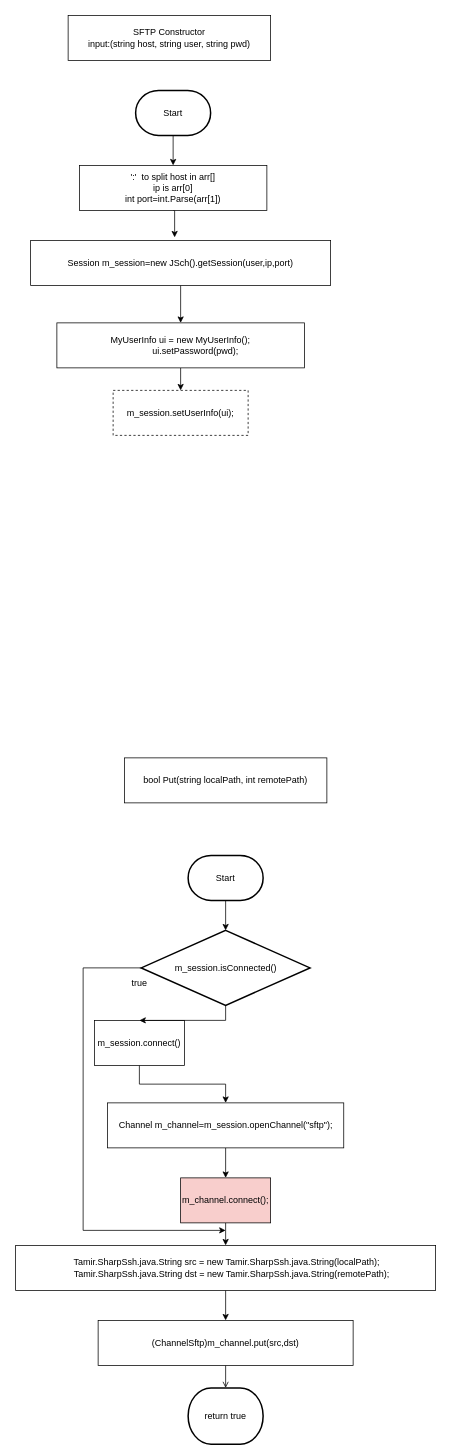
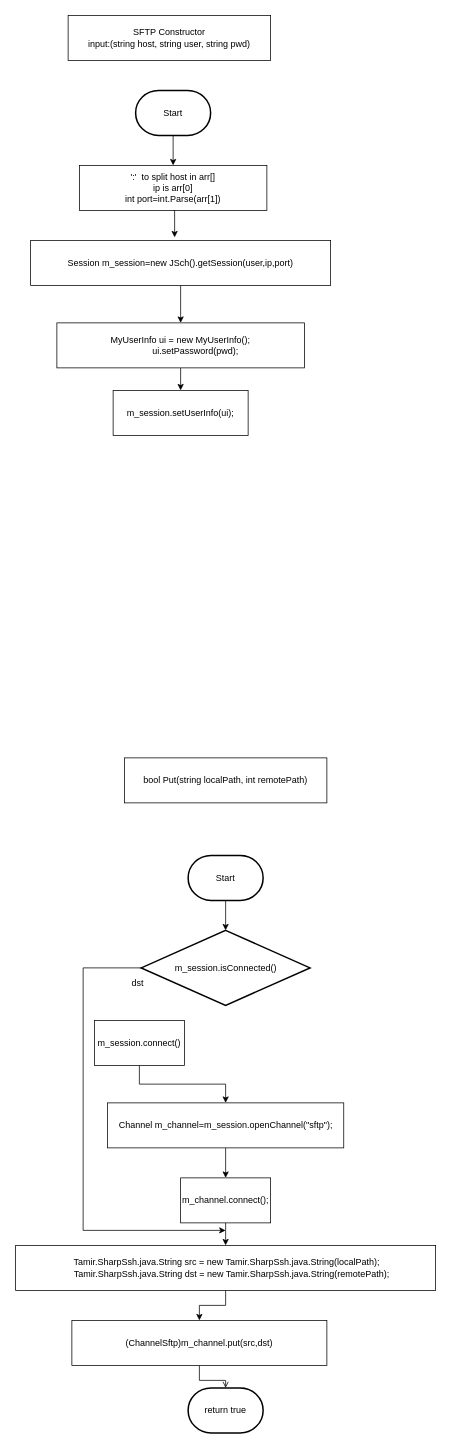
- <mxCell id="16" value="m_session.setUserInfo(ui);" style="rounded=0;whiteSpace=wrap;html=1;dashed=1;" vertex="1" parent="1"><mxGeometry x="150" y="520" width="180" height="60" as="geometry" /></mxCell>
+ <mxCell id="16" value="m_session.setUserInfo(ui);" style="rounded=0;whiteSpace=wrap;html=1;" vertex="1" parent="1"><mxGeometry x="150" y="520" width="180" height="60" as="geometry" /></mxCell>
- <mxCell id="28" value="true" style="text;html=1;resizable=0;points=[];autosize=1;align=left;verticalAlign=top;spacingTop=-4;" vertex="1" parent="1"><mxGeometry x="173" y="1301" width="40" height="20" as="geometry" /></mxCell>
+ <mxCell id="28" value="dst" style="text;html=1;resizable=0;points=[];autosize=1;align=left;verticalAlign=top;spacingTop=-4;" vertex="1" parent="1"><mxGeometry x="173" y="1301" width="40" height="20" as="geometry" /></mxCell>
- <mxCell id="17" style="edgeStyle=orthogonalEdgeStyle;rounded=0;orthogonalLoop=1;jettySize=auto;html=1;exitX=0.5;exitY=1;exitDx=0;exitDy=0;exitPerimeter=0;entryX=0.5;entryY=0;entryDx=0;entryDy=0;" edge="1" parent="1" source="19" target="5"><mxGeometry relative="1" as="geometry" /></mxCell>
- <mxCell id="23" value="m_channel.connect();" style="rounded=0;whiteSpace=wrap;html=1;fillColor=#f8cecc;" vertex="1" parent="1"><mxGeometry x="240" y="1570" width="120" height="60" as="geometry" /></mxCell>
+ <mxCell id="23" value="m_channel.connect();" style="rounded=0;whiteSpace=wrap;html=1;" vertex="1" parent="1"><mxGeometry x="240" y="1570" width="120" height="60" as="geometry" /></mxCell>
- <mxCell id="27" value="(ChannelSftp)m_channel.put(src,dst)" style="rounded=0;whiteSpace=wrap;html=1;" vertex="1" parent="1"><mxGeometry x="130" y="1760" width="340" height="60" as="geometry" /></mxCell>
+ <mxCell id="27" value="(ChannelSftp)m_channel.put(src,dst)" style="rounded=0;whiteSpace=wrap;html=1;" vertex="1" parent="1"><mxGeometry x="95" y="1760" width="340" height="60" as="geometry" /></mxCell>
- <mxCell id="29" value="return true" style="strokeWidth=2;html=1;shape=mxgraph.flowchart.terminator;whiteSpace=wrap;" vertex="1" parent="1"><mxGeometry x="250" y="1850" width="100" height="75" as="geometry" /></mxCell>
+ <mxCell id="29" value="return true" style="strokeWidth=2;html=1;shape=mxgraph.flowchart.terminator;whiteSpace=wrap;" vertex="1" parent="1"><mxGeometry x="250" y="1850" width="100" height="60" as="geometry" /></mxCell>
